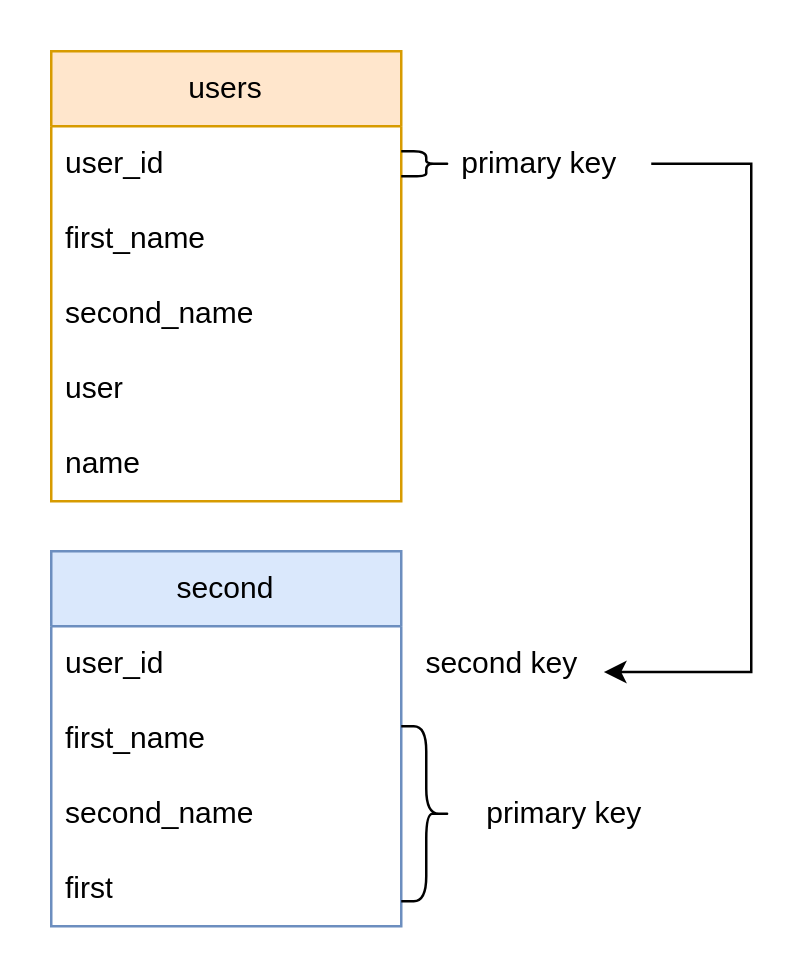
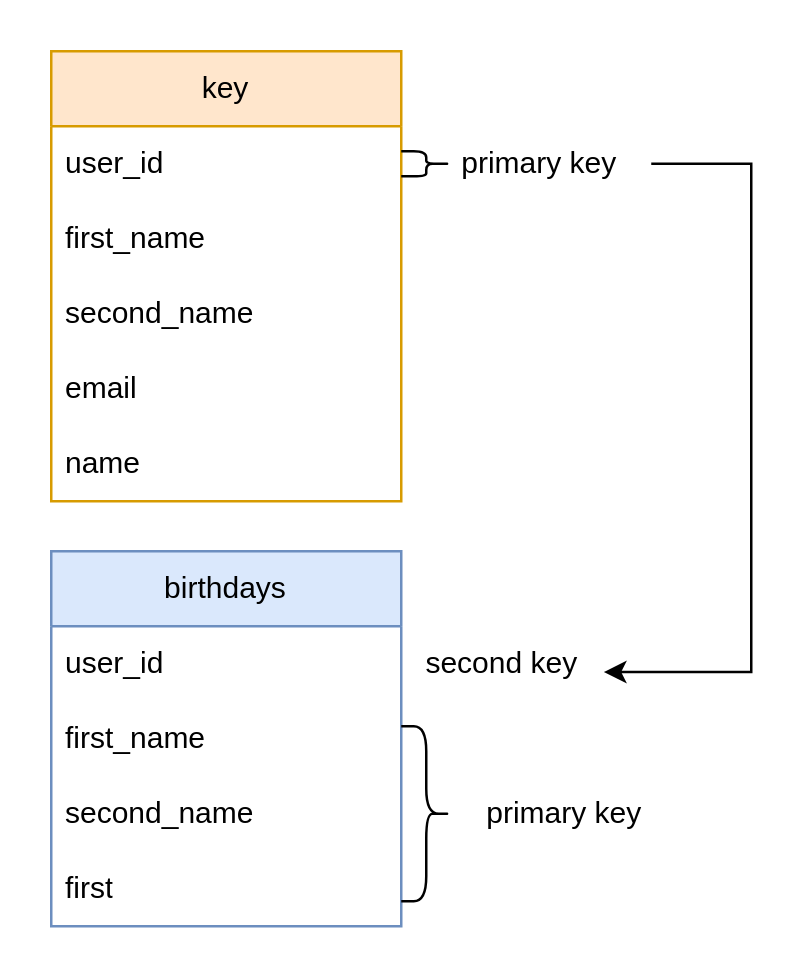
- <mxCell id="2" value="users" style="swimlane;fontStyle=0;childLayout=stackLayout;horizontal=1;startSize=30;horizontalStack=0;resizeParent=1;resizeParentMax=0;resizeLast=0;collapsible=1;marginBottom=0;whiteSpace=wrap;html=1;fillColor=#ffe6cc;strokeColor=#d79b00;" vertex="1" parent="1"><mxGeometry x="20" y="20" width="140" height="180" as="geometry" /></mxCell>
+ <mxCell id="2" value="key" style="swimlane;fontStyle=0;childLayout=stackLayout;horizontal=1;startSize=30;horizontalStack=0;resizeParent=1;resizeParentMax=0;resizeLast=0;collapsible=1;marginBottom=0;whiteSpace=wrap;html=1;fillColor=#ffe6cc;strokeColor=#d79b00;" vertex="1" parent="1"><mxGeometry x="20" y="20" width="140" height="180" as="geometry" /></mxCell>
- <mxCell id="6" value="user" style="text;strokeColor=none;fillColor=none;align=left;verticalAlign=middle;spacingLeft=4;spacingRight=4;overflow=hidden;points=[[0,0.5],[1,0.5]];portConstraint=eastwest;rotatable=0;whiteSpace=wrap;html=1;" vertex="1" parent="2"><mxGeometry y="120" width="140" height="30" as="geometry" /></mxCell>
+ <mxCell id="6" value="email" style="text;strokeColor=none;fillColor=none;align=left;verticalAlign=middle;spacingLeft=4;spacingRight=4;overflow=hidden;points=[[0,0.5],[1,0.5]];portConstraint=eastwest;rotatable=0;whiteSpace=wrap;html=1;" vertex="1" parent="2"><mxGeometry y="120" width="140" height="30" as="geometry" /></mxCell>
- <mxCell id="10" value="second" style="swimlane;fontStyle=0;childLayout=stackLayout;horizontal=1;startSize=30;horizontalStack=0;resizeParent=1;resizeParentMax=0;resizeLast=0;collapsible=1;marginBottom=0;whiteSpace=wrap;html=1;fillStyle=auto;fillColor=#dae8fc;strokeColor=#6c8ebf;" vertex="1" parent="1"><mxGeometry x="20" y="220" width="140" height="150" as="geometry"><mxRectangle x="20" y="340" width="90" height="30" as="alternateBounds" /></mxGeometry></mxCell>
+ <mxCell id="10" value="birthdays" style="swimlane;fontStyle=0;childLayout=stackLayout;horizontal=1;startSize=30;horizontalStack=0;resizeParent=1;resizeParentMax=0;resizeLast=0;collapsible=1;marginBottom=0;whiteSpace=wrap;html=1;fillStyle=auto;fillColor=#dae8fc;strokeColor=#6c8ebf;" vertex="1" parent="1"><mxGeometry x="20" y="220" width="140" height="150" as="geometry"><mxRectangle x="20" y="340" width="90" height="30" as="alternateBounds" /></mxGeometry></mxCell>
